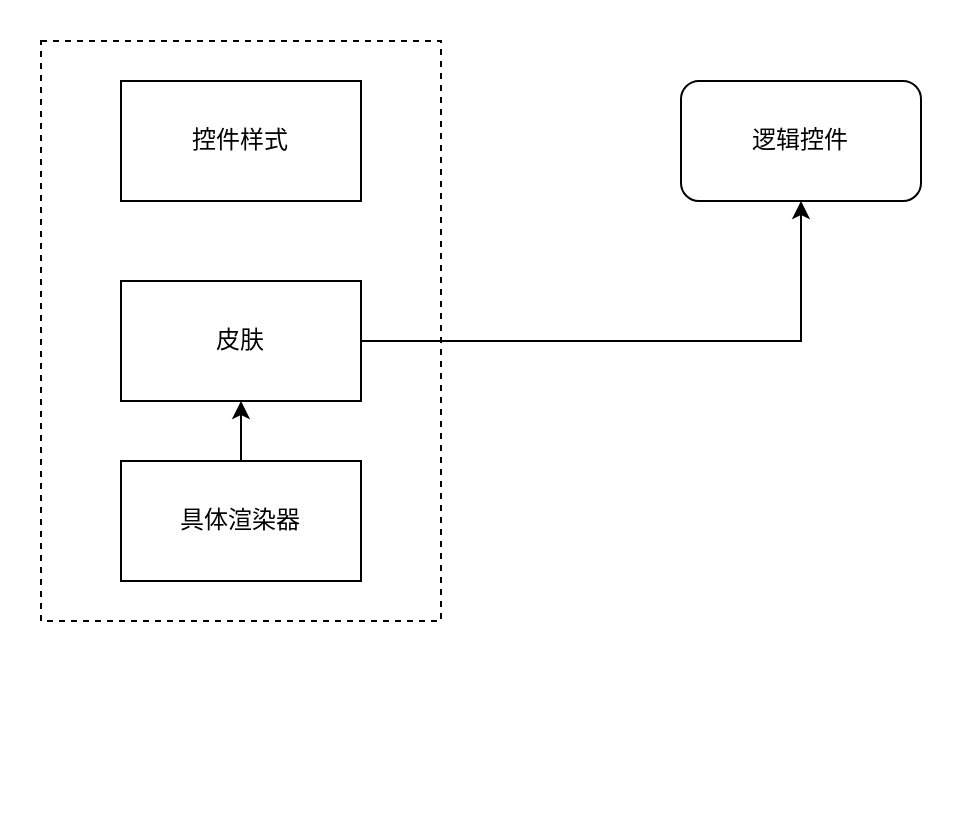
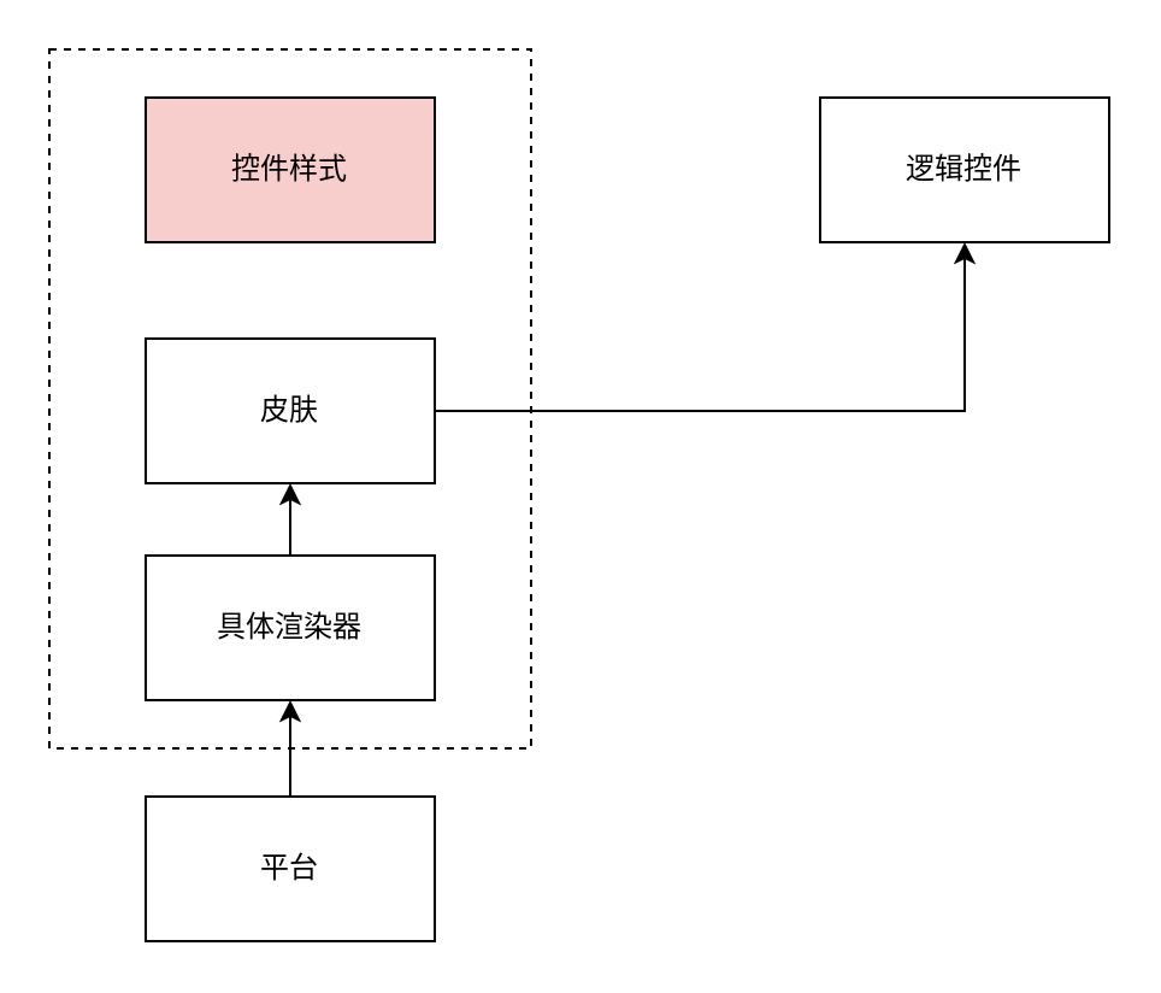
- <mxCell id="8" value="控件样式" style="rounded=0;whiteSpace=wrap;html=1;" parent="1" vertex="1"><mxGeometry x="60" y="40" width="120" height="60" as="geometry" /></mxCell>
+ <mxCell id="8" value="控件样式" style="rounded=0;whiteSpace=wrap;html=1;fillColor=#f8cecc;" parent="1" vertex="1"><mxGeometry x="60" y="40" width="120" height="60" as="geometry" /></mxCell>
- <mxCell id="9" value="逻辑控件" style="whiteSpace=wrap;html=1;rounded=1;" parent="1" vertex="1"><mxGeometry x="340" y="40" width="120" height="60" as="geometry" /></mxCell>
+ <mxCell id="9" value="逻辑控件" style="rounded=0;whiteSpace=wrap;html=1;" parent="1" vertex="1"><mxGeometry x="340" y="40" width="120" height="60" as="geometry" /></mxCell>
+ <mxCell id="2" style="edgeStyle=orthogonalEdgeStyle;rounded=0;orthogonalLoop=1;jettySize=auto;html=1;exitX=0.5;exitY=0;exitDx=0;exitDy=0;" parent="1" source="3" target="5" edge="1"><mxGeometry relative="1" as="geometry"><mxPoint x="120" y="280" as="targetPoint" /></mxGeometry></mxCell>
+ <mxCell id="3" value="平台" style="rounded=0;whiteSpace=wrap;html=1;" parent="1" vertex="1"><mxGeometry x="60" y="330" width="120" height="60" as="geometry" /></mxCell>
